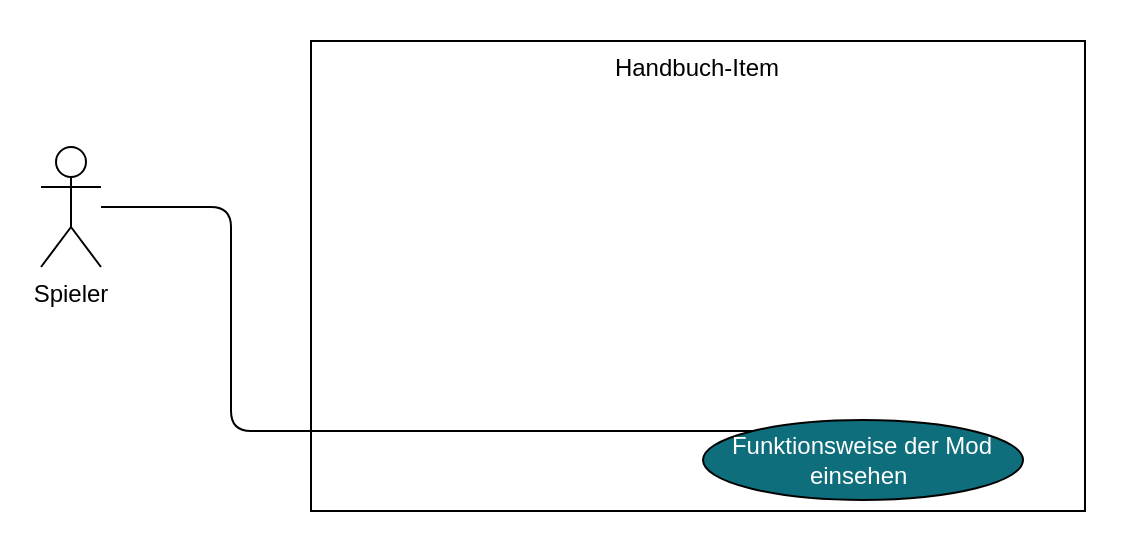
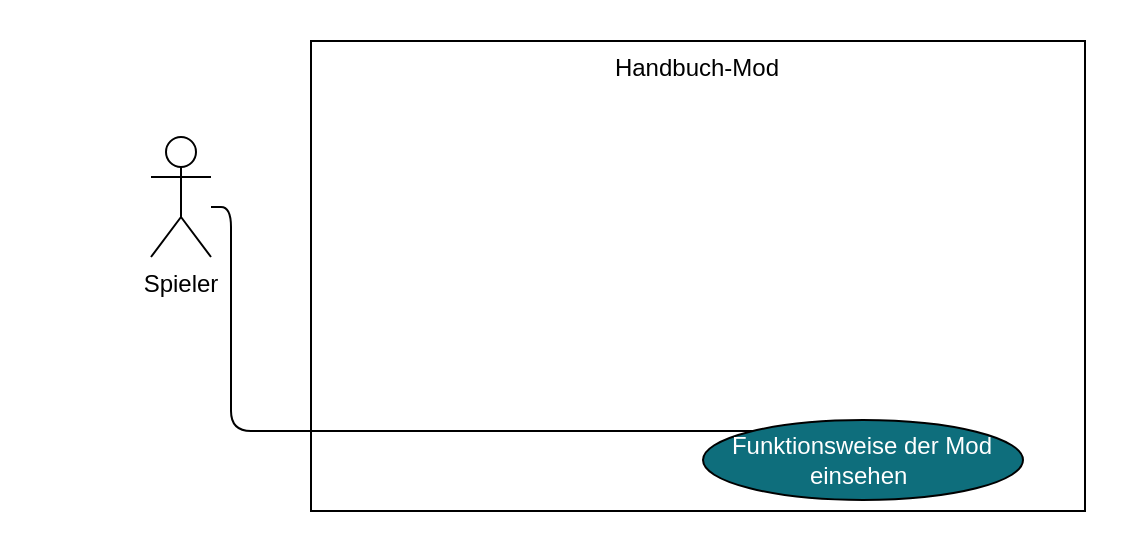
- <mxCell id="2" value="Handbuch-Item" style="whiteSpace=wrap;html=1;fillColor=none;verticalAlign=top;" vertex="1" parent="1"><mxGeometry x="155" y="20" width="387" height="235" as="geometry" /></mxCell>
+ <mxCell id="2" value="Handbuch-Mod" style="whiteSpace=wrap;html=1;fillColor=none;verticalAlign=top;" vertex="1" parent="1"><mxGeometry x="155" y="20" width="387" height="235" as="geometry" /></mxCell>
- <mxCell id="3" value="Spieler" style="shape=umlActor;verticalLabelPosition=bottom;labelBackgroundColor=#ffffff;verticalAlign=top;html=1;fillColor=none;" vertex="1" parent="1"><mxGeometry x="20" y="73" width="30" height="60" as="geometry" /></mxCell>
+ <mxCell id="3" value="Spieler" style="shape=umlActor;verticalLabelPosition=bottom;labelBackgroundColor=#ffffff;verticalAlign=top;html=1;fillColor=none;" vertex="1" parent="1"><mxGeometry x="75" y="68" width="30" height="60" as="geometry" /></mxCell>
